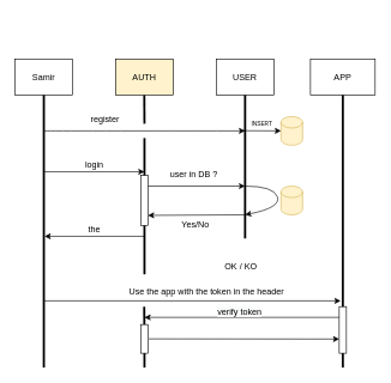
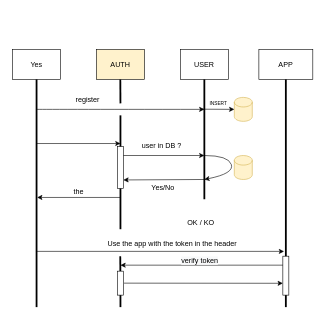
- <mxCell id="3" value="Samir" style="rounded=0;whiteSpace=wrap;html=1;" vertex="1" parent="1"><mxGeometry x="20" y="82" width="80" height="50" as="geometry" /></mxCell>
+ <mxCell id="3" value="Yes" style="rounded=0;whiteSpace=wrap;html=1;" vertex="1" parent="1"><mxGeometry x="20" y="82" width="80" height="50" as="geometry" /></mxCell>
- <mxCell id="19" value="login" style="text;html=1;align=center;verticalAlign=middle;resizable=0;points=[];autosize=1;strokeColor=none;fillColor=none;" vertex="1" parent="1"><mxGeometry x="110" y="219" width="40" height="20" as="geometry" /></mxCell>
